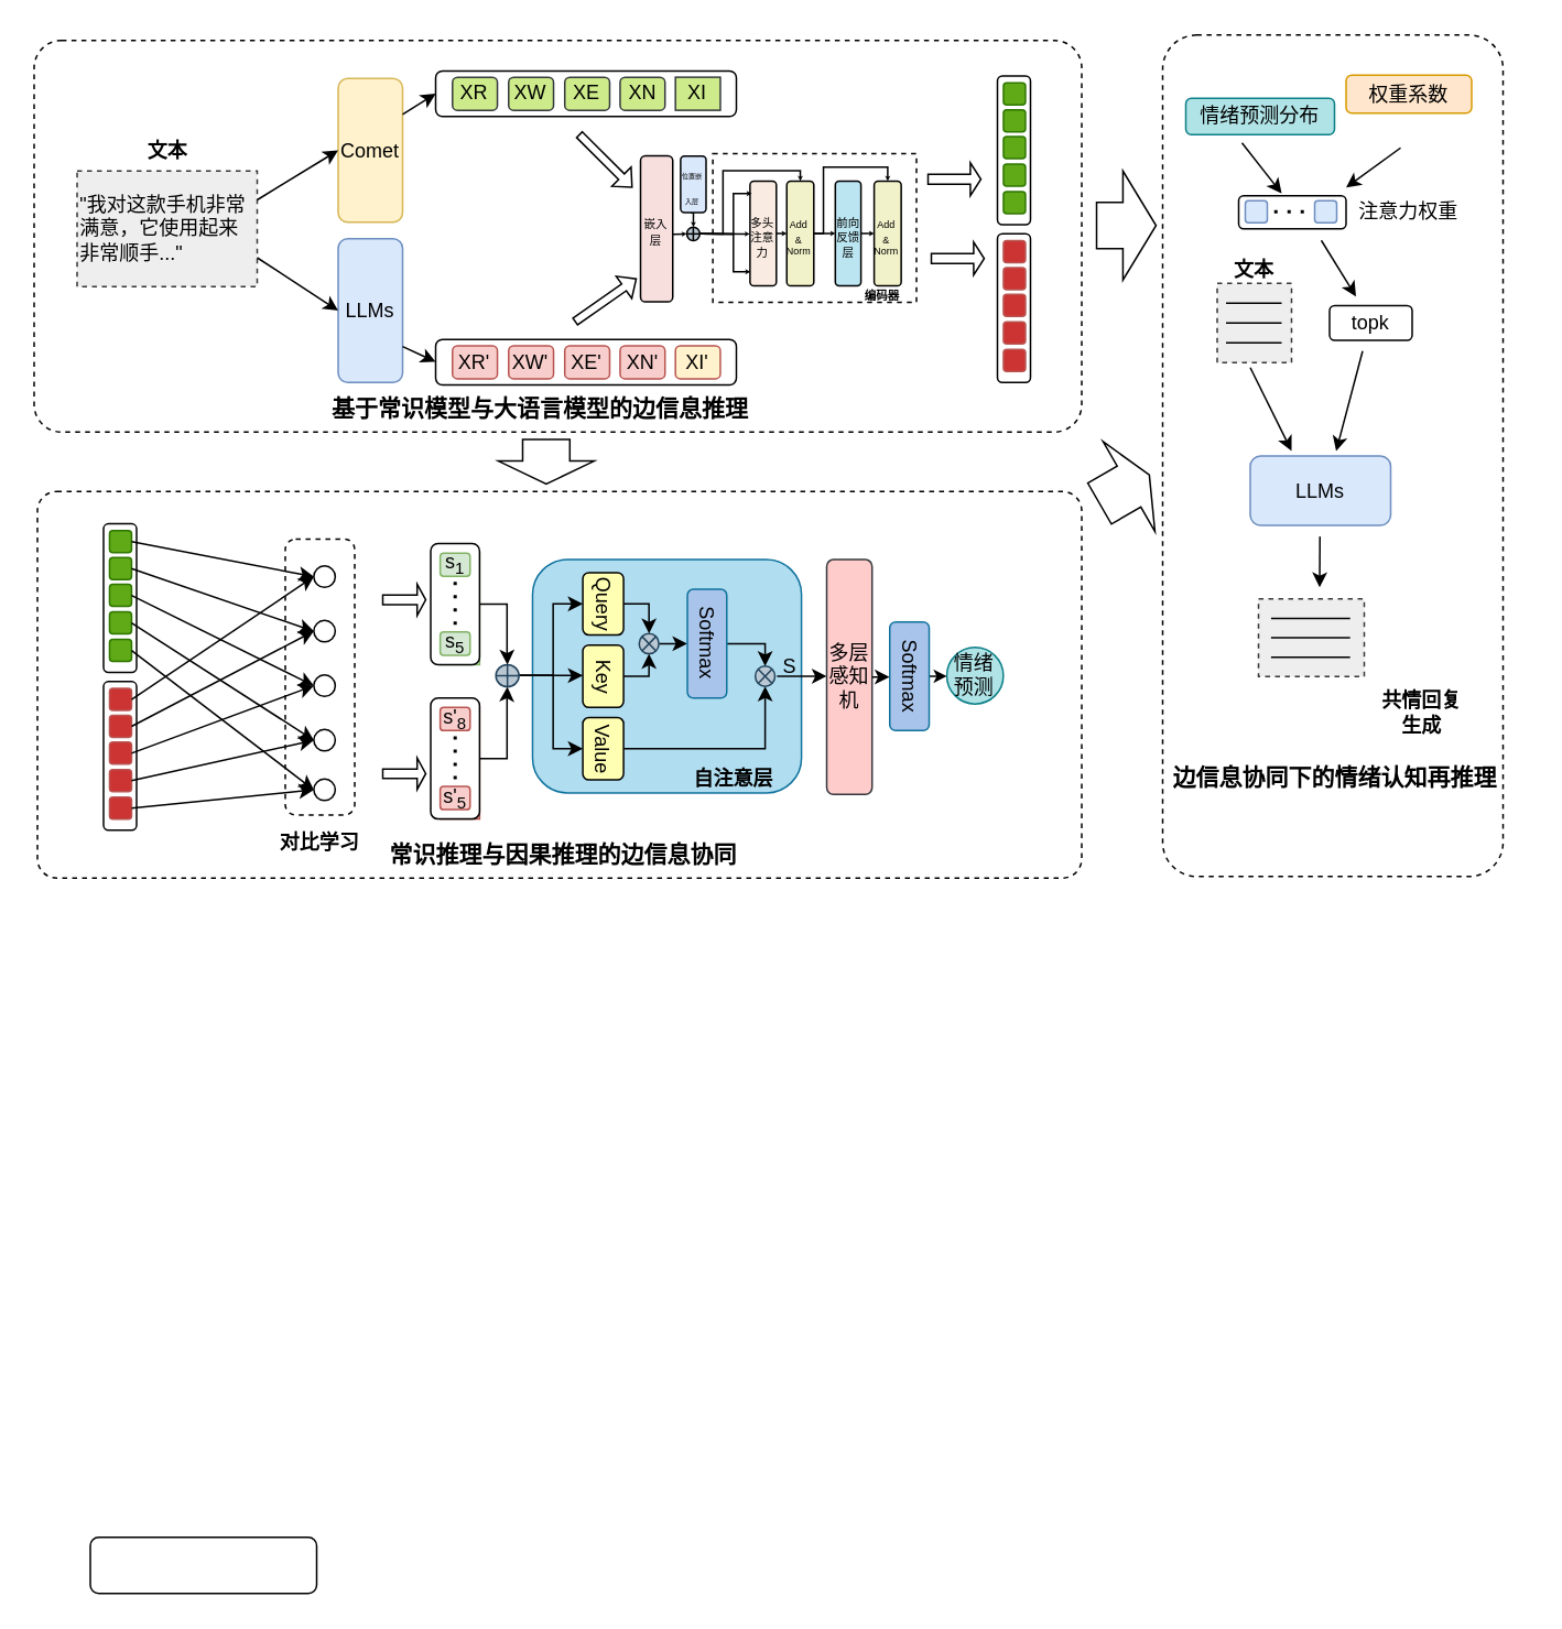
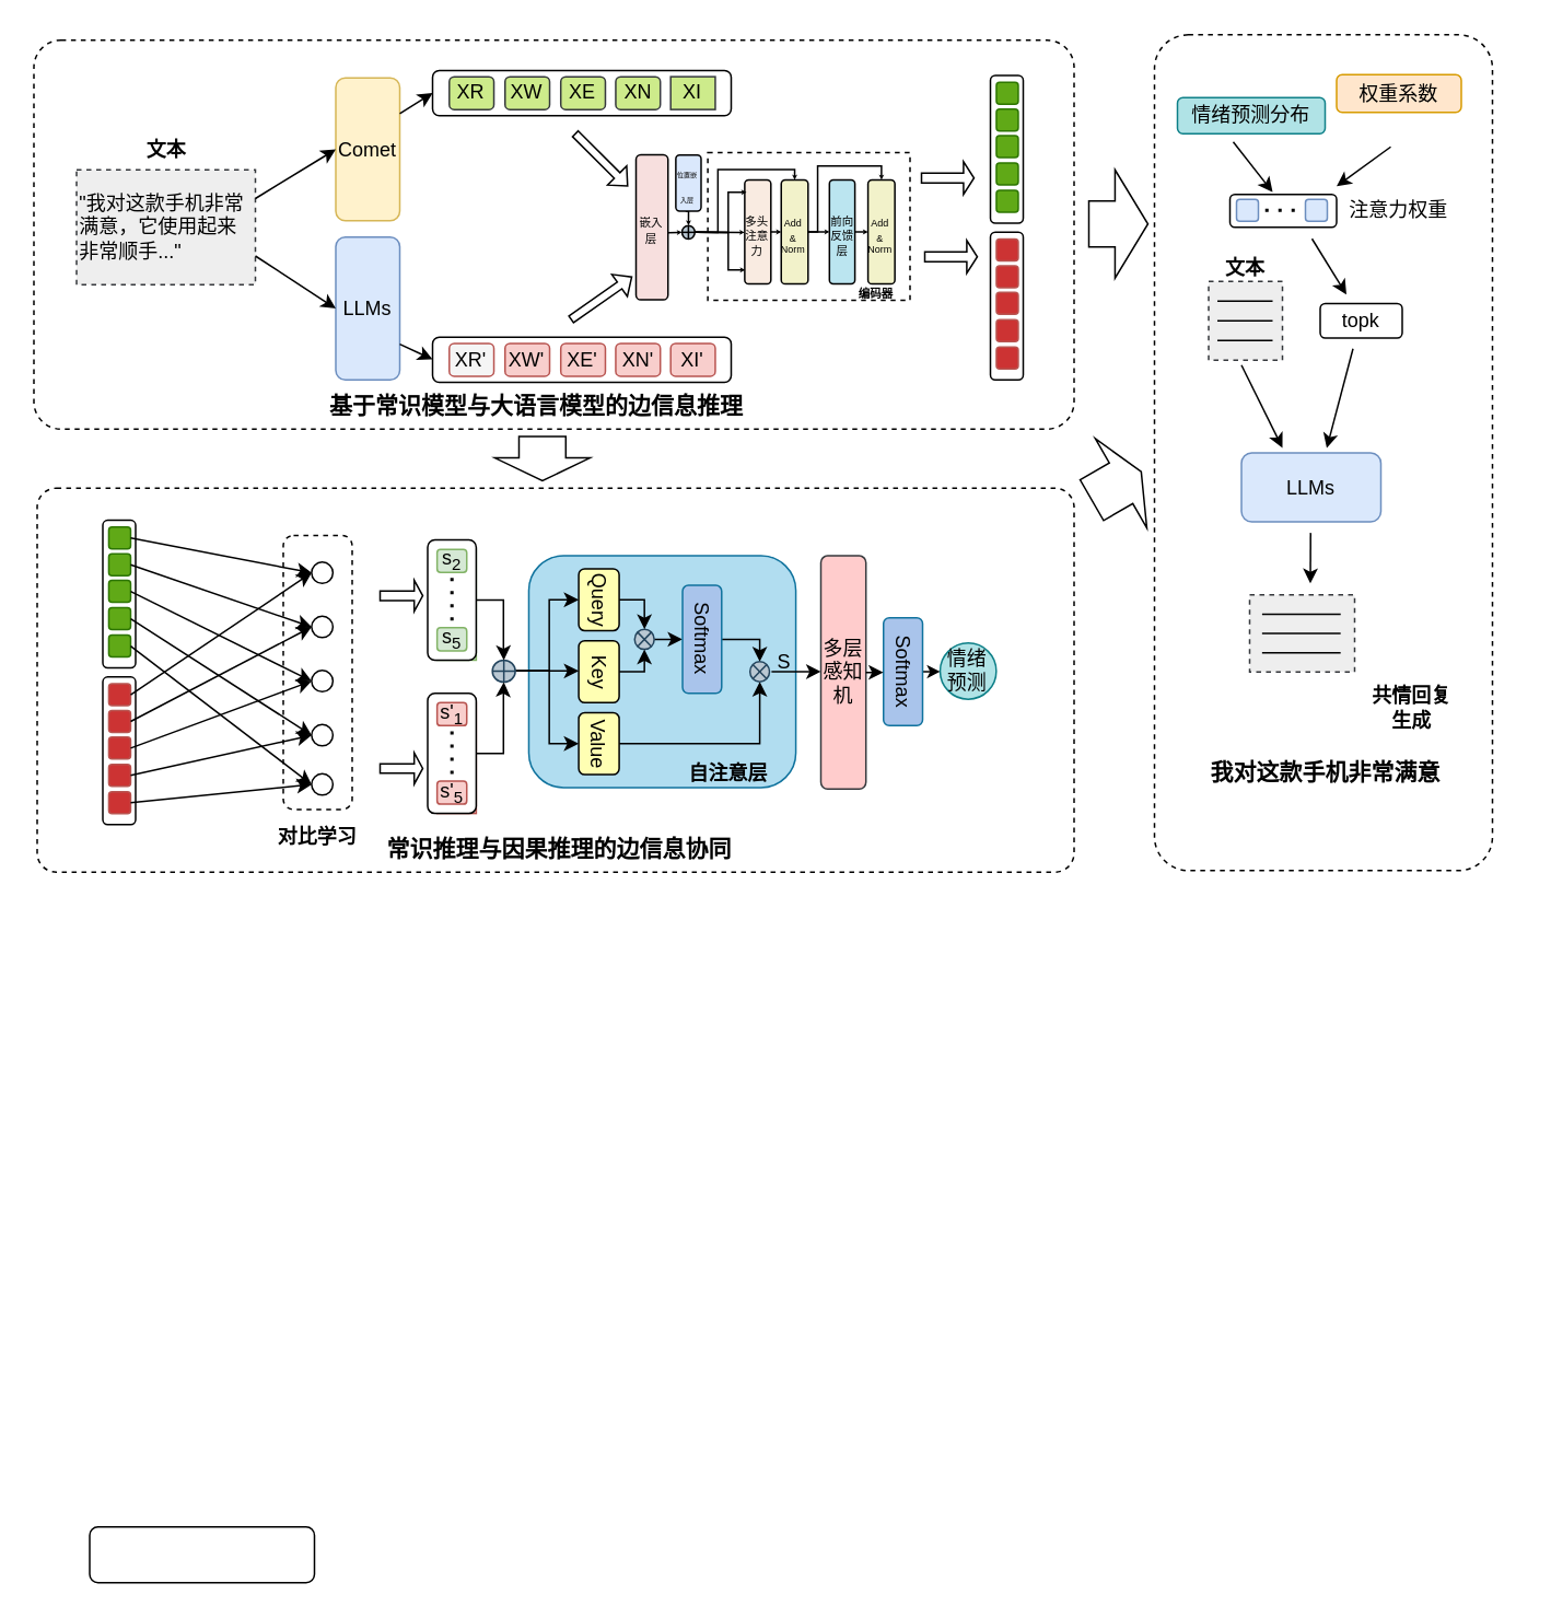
- <mxCell id="51" value="XR'" style="rounded=1;whiteSpace=wrap;html=1;fillColor=#f8cecc;strokeColor=#b85450;" parent="48" vertex="1"><mxGeometry x="10.192" y="3.75" width="27.179" height="20" as="geometry" /></mxCell>
+ <mxCell id="51" value="XR'" style="rounded=1;whiteSpace=wrap;html=1;fillColor=#f5f5f5;strokeColor=#b85450;" parent="48" vertex="1"><mxGeometry x="10.192" y="3.75" width="27.179" height="20" as="geometry" /></mxCell>
- <mxCell id="52" value="XI'" style="rounded=1;whiteSpace=wrap;html=1;fillColor=#fff2cc;strokeColor=#b85450;" parent="48" vertex="1"><mxGeometry x="145.115" y="3.75" width="27.179" height="20" as="geometry" /></mxCell>
+ <mxCell id="52" value="XI'" style="rounded=1;whiteSpace=wrap;html=1;fillColor=#f8cecc;strokeColor=#b85450;" parent="48" vertex="1"><mxGeometry x="145.115" y="3.75" width="27.179" height="20" as="geometry" /></mxCell>
- <mxCell id="160" value="s&lt;sub&gt;1&lt;/sub&gt;" style="rounded=1;whiteSpace=wrap;html=1;fillColor=#d5e8d4;strokeColor=#82b366;" parent="132" vertex="1"><mxGeometry x="5.754" y="5.702" width="18.083" height="14.035" as="geometry" /></mxCell>
+ <mxCell id="160" value="s&lt;sub&gt;2&lt;/sub&gt;" style="rounded=1;whiteSpace=wrap;html=1;fillColor=#d5e8d4;strokeColor=#82b366;" parent="132" vertex="1"><mxGeometry x="5.754" y="5.702" width="18.083" height="14.035" as="geometry" /></mxCell>
- <mxCell id="164" value="s'&lt;sub&gt;8&lt;/sub&gt;" style="rounded=1;whiteSpace=wrap;html=1;fillColor=#f8cecc;strokeColor=#b85450;" parent="132" vertex="1"><mxGeometry x="5.754" y="99.121" width="18.083" height="14.035" as="geometry" /></mxCell>
+ <mxCell id="164" value="s'&lt;sub&gt;1&lt;/sub&gt;" style="rounded=1;whiteSpace=wrap;html=1;fillColor=#f8cecc;strokeColor=#b85450;" parent="132" vertex="1"><mxGeometry x="5.754" y="99.121" width="18.083" height="14.035" as="geometry" /></mxCell>
- <mxCell id="172" value="&lt;p style=&quot;margin: 0pt 0pt 0.0pt; text-align: justify; font-family: &amp;quot;Times New Roman&amp;quot;; font-size: 10.5pt; text-indent: 21pt; line-height: 21px;&quot; class=&quot;MsoNormal&quot;&gt;&lt;b style=&quot;font-size: 10.5pt; background-color: initial;&quot;&gt;&lt;span style=&quot;font-family: 宋体; font-size: 10.5pt;&quot;&gt;边信息协同下的情绪认知再推理&lt;/span&gt;&lt;/b&gt;&lt;br&gt;&lt;/p&gt;" style="text;html=1;align=center;verticalAlign=middle;whiteSpace=wrap;rounded=0;" parent="1" vertex="1"><mxGeometry x="663.5" y="457" width="259" height="26" as="geometry" /></mxCell>
+ <mxCell id="172" value="&lt;p style=&quot;margin: 0pt 0pt 0.0pt; text-align: justify; font-family: &amp;quot;Times New Roman&amp;quot;; font-size: 10.5pt; text-indent: 21pt; line-height: 21px;&quot; class=&quot;MsoNormal&quot;&gt;&lt;b style=&quot;font-size: 10.5pt; background-color: initial;&quot;&gt;&lt;span style=&quot;font-family: 宋体; font-size: 10.5pt;&quot;&gt;我对这款手机非常满意&lt;/span&gt;&lt;/b&gt;&lt;br&gt;&lt;/p&gt;" style="text;html=1;align=center;verticalAlign=middle;whiteSpace=wrap;rounded=0;" parent="1" vertex="1"><mxGeometry x="663.5" y="457" width="259" height="26" as="geometry" /></mxCell>
